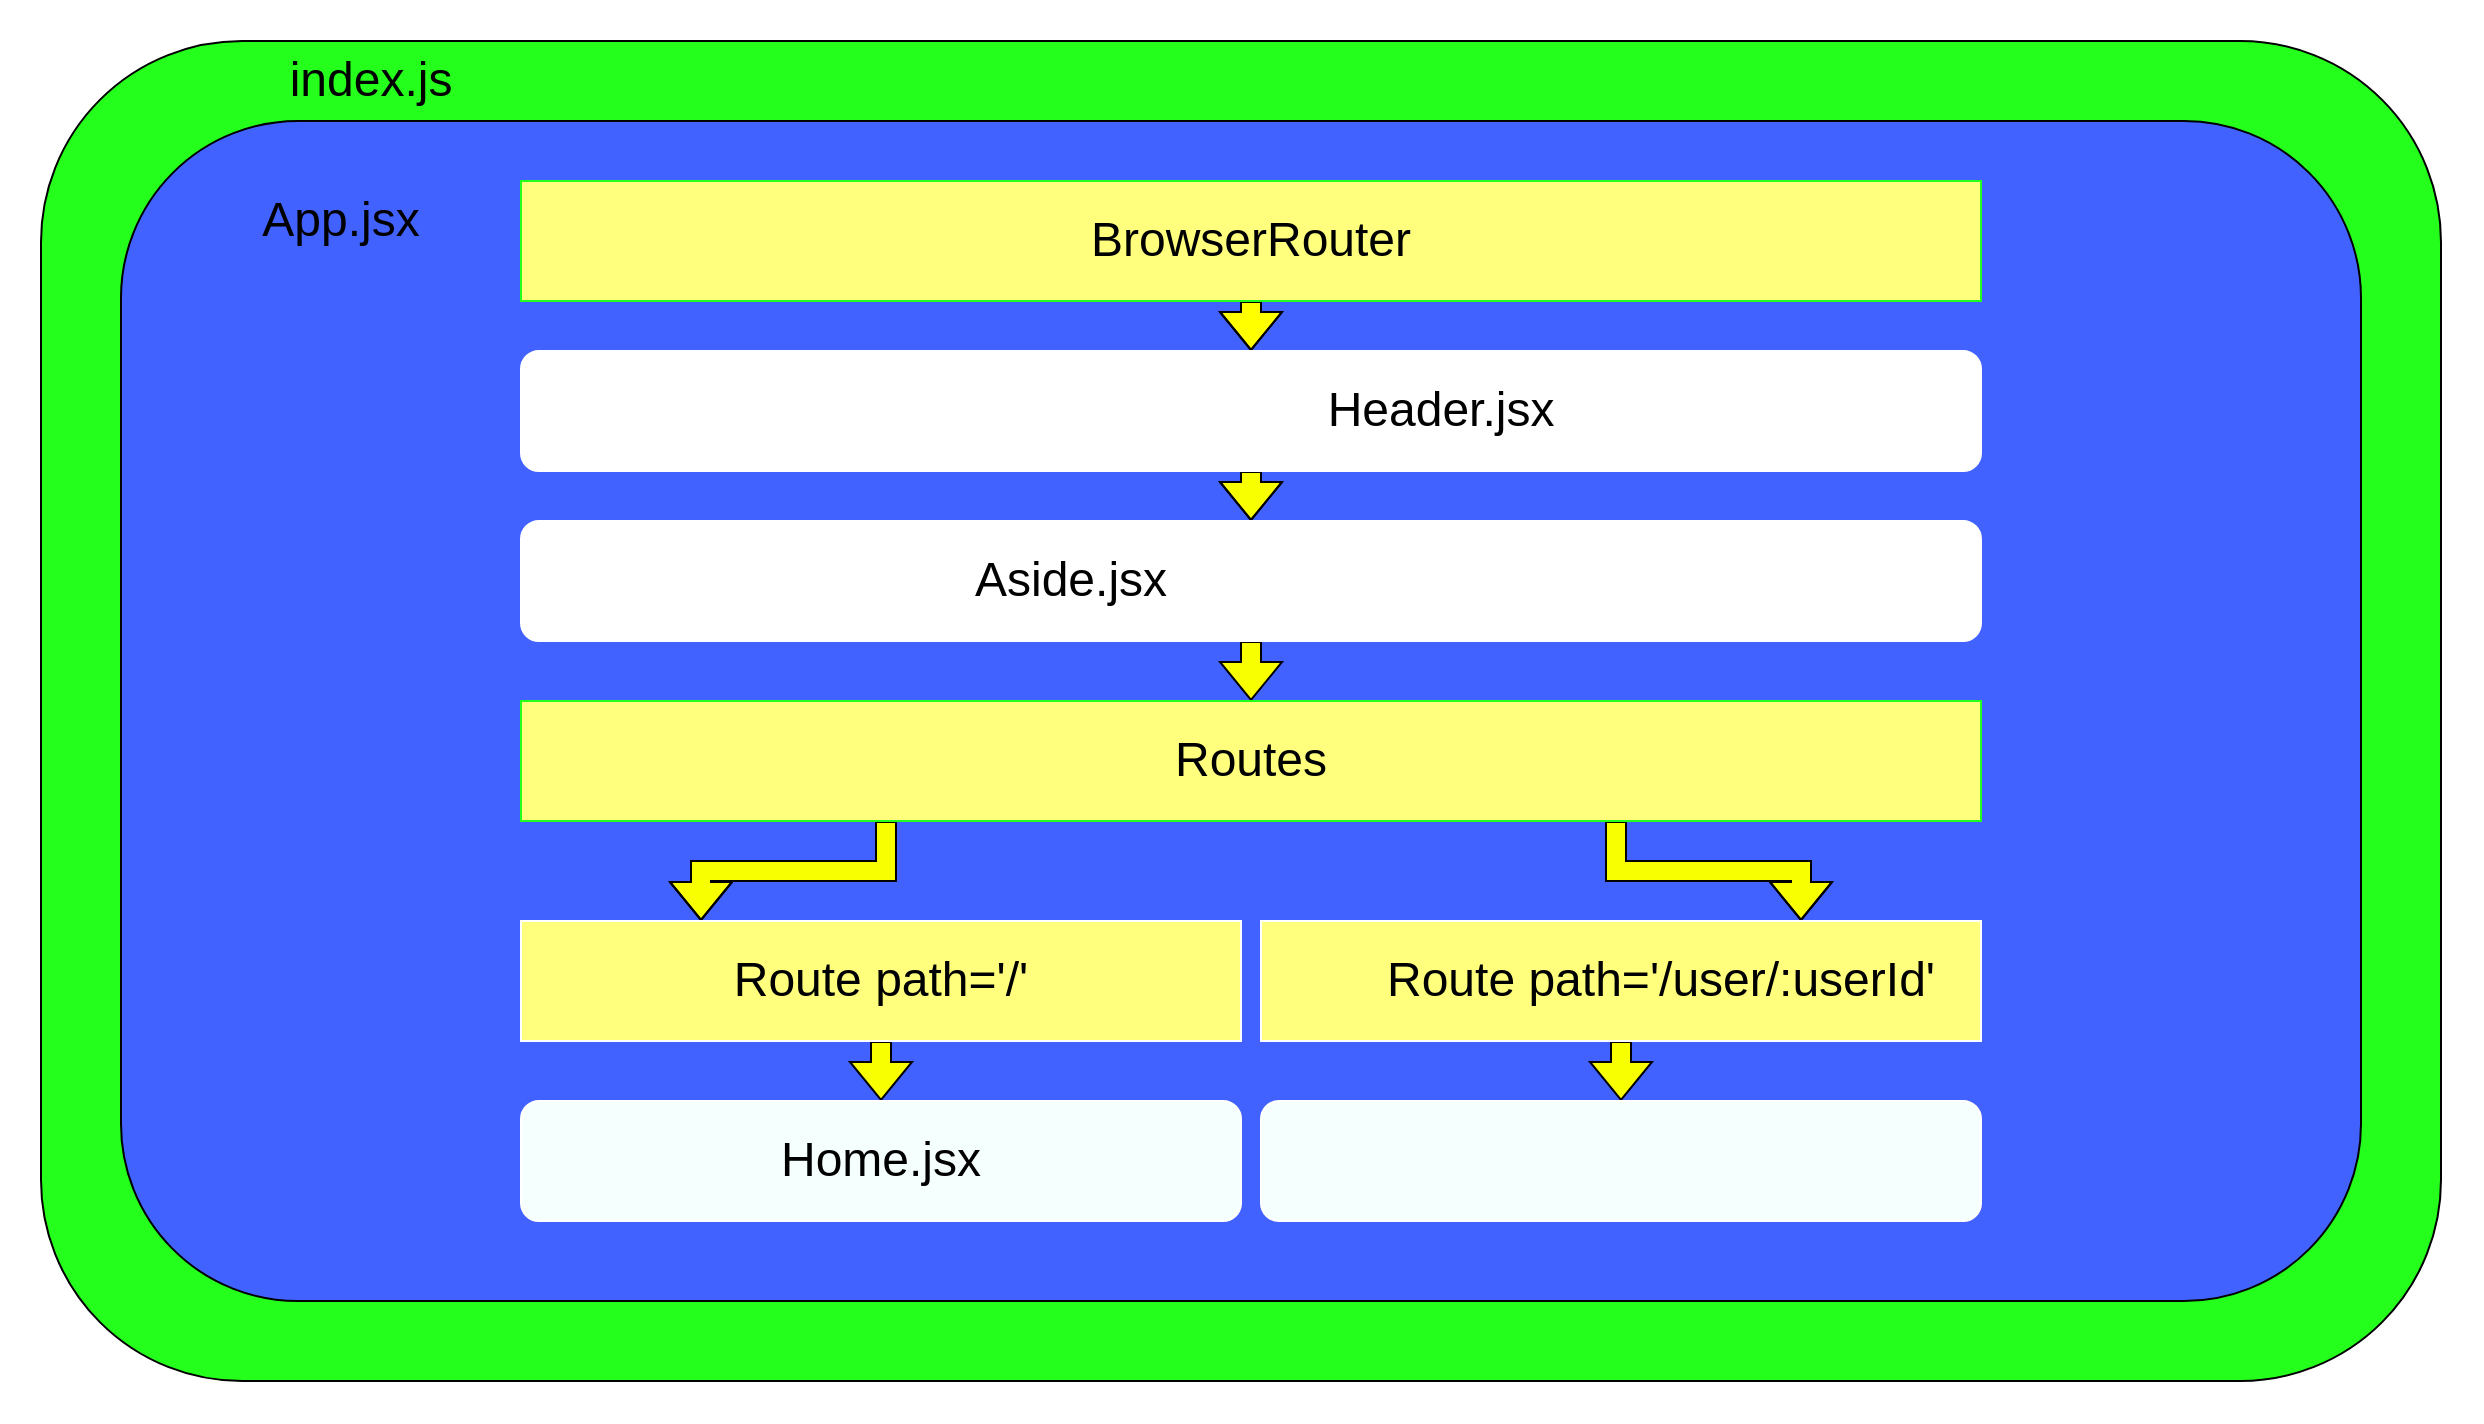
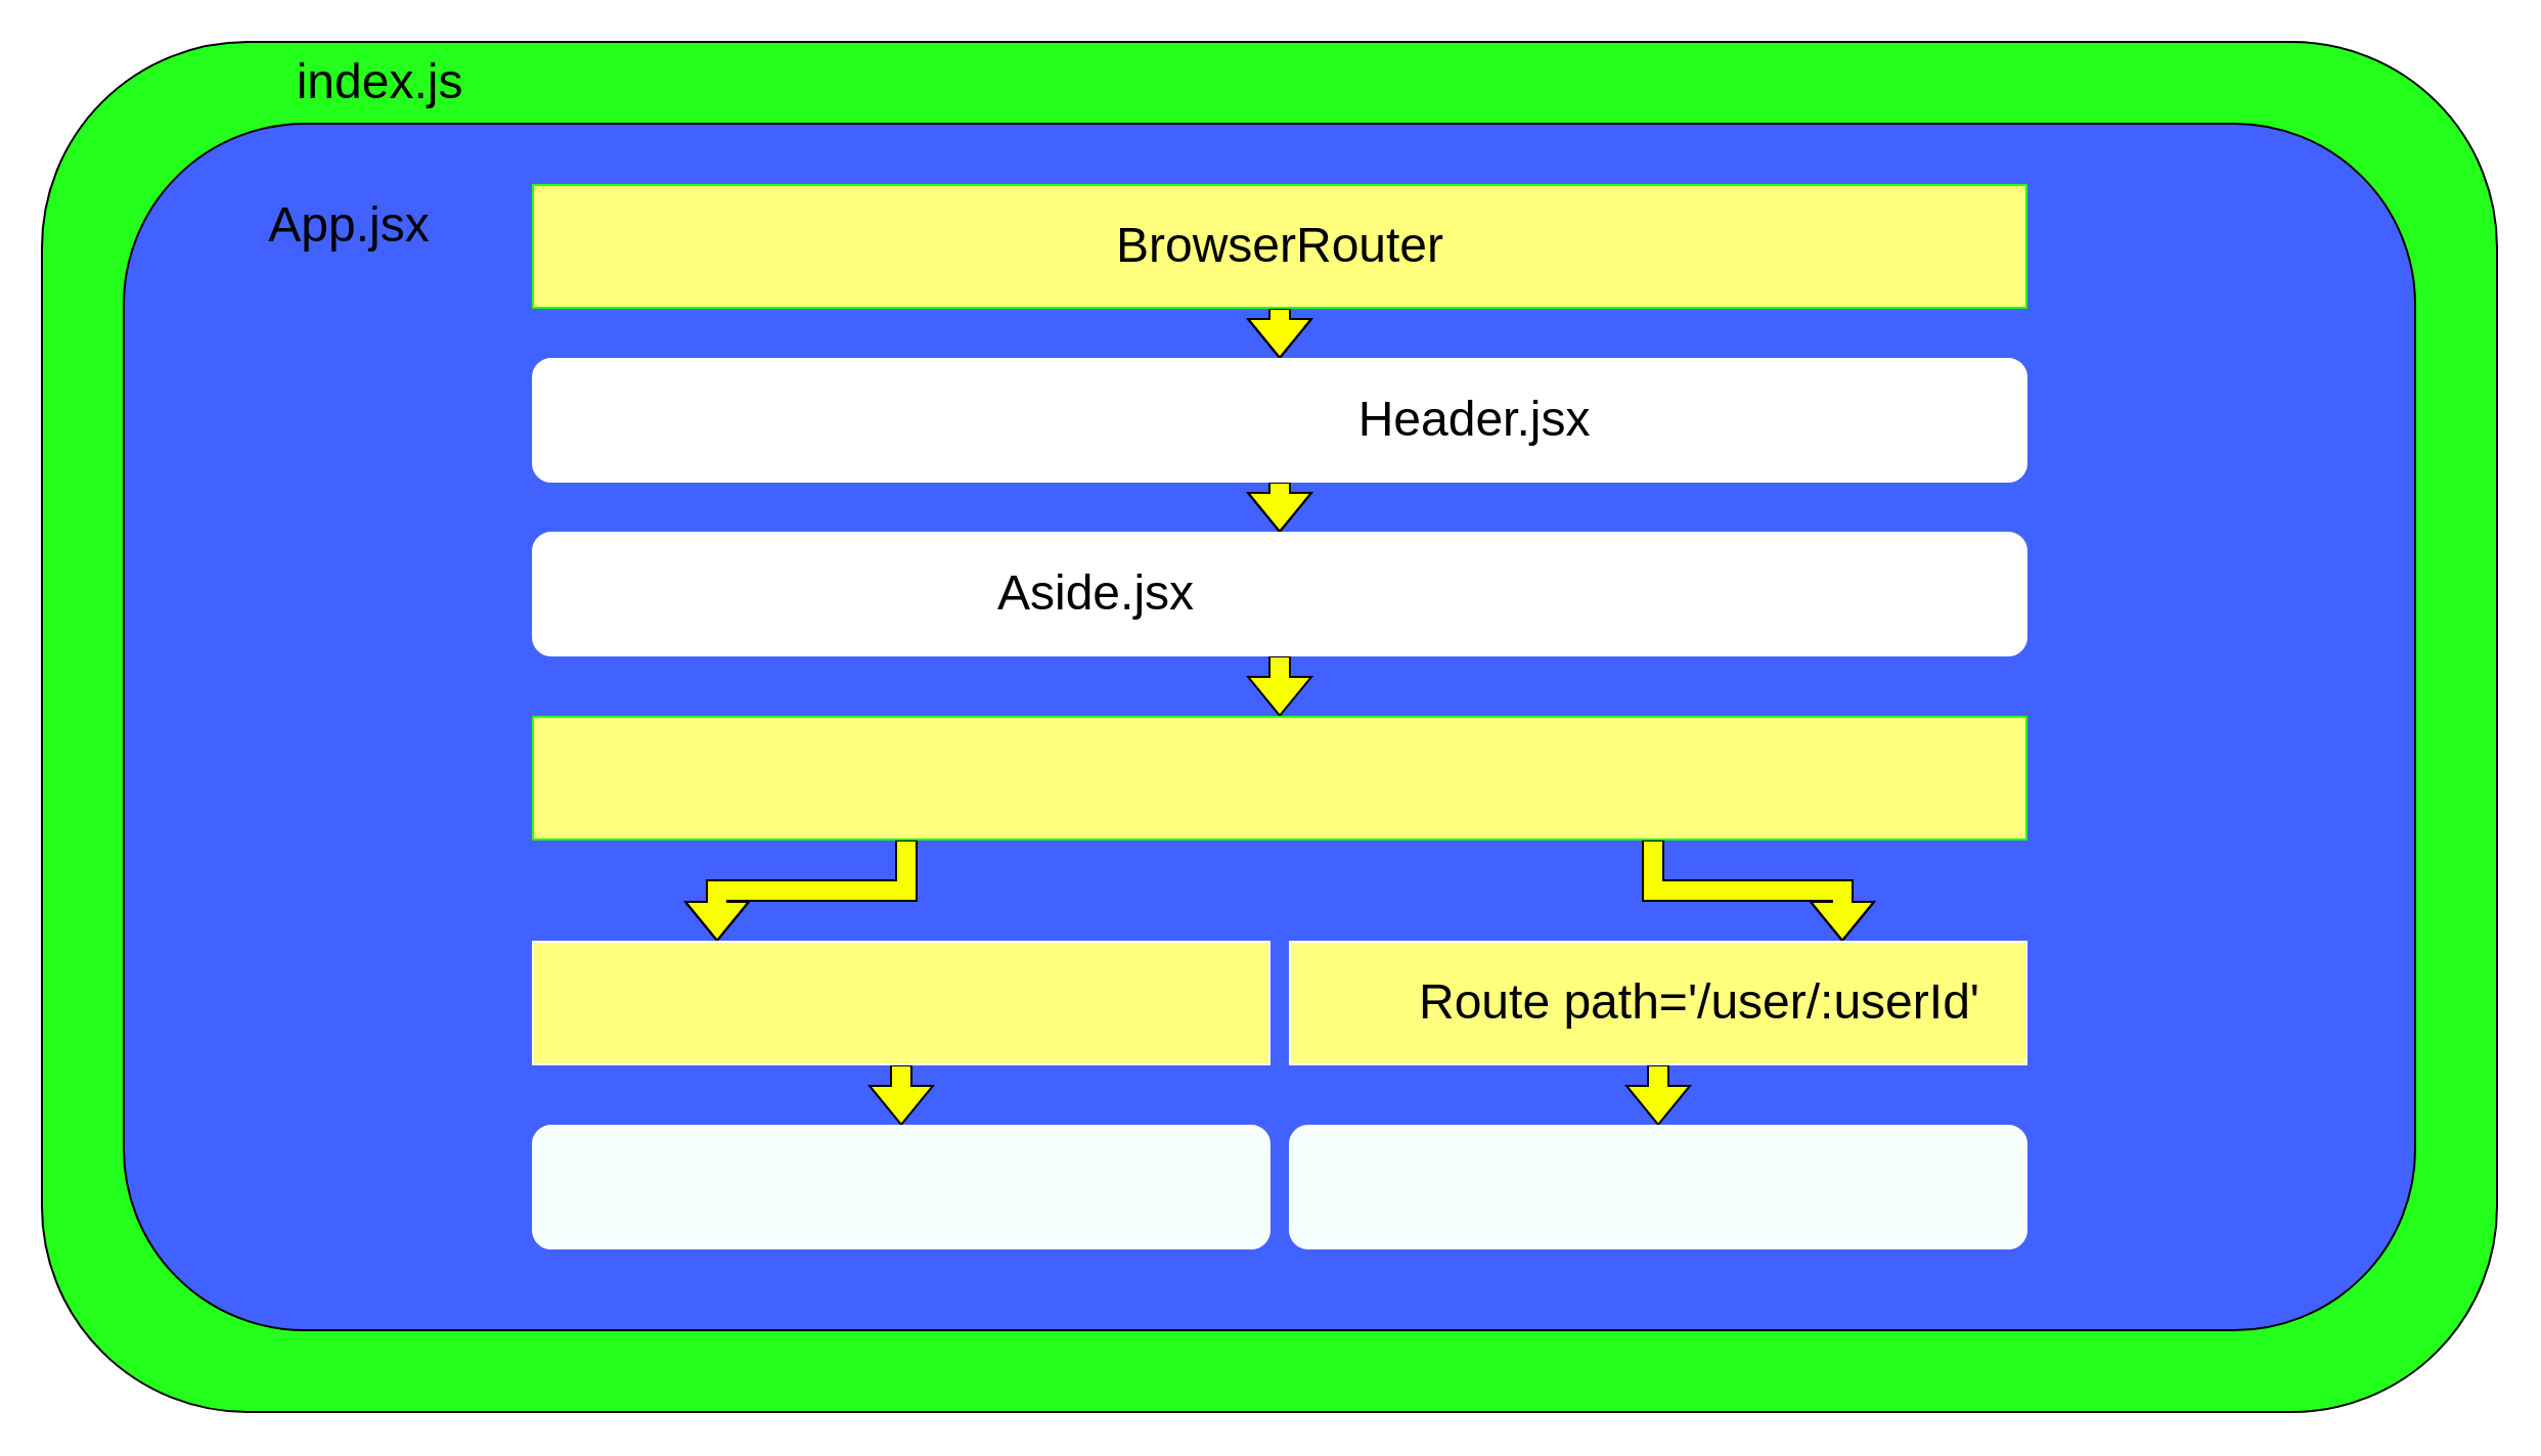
- <mxCell id="18" value="Routes" style="text;html=1;align=center;verticalAlign=middle;resizable=0;points=[];autosize=1;strokeColor=none;fillColor=none;fontSize=24;fontFamily=Helvetica;fontColor=default;" vertex="1" parent="1"><mxGeometry x="580" y="365" width="90" height="30" as="geometry" /></mxCell>
- <mxCell id="23" value="Route path='/'" style="text;html=1;align=center;verticalAlign=middle;resizable=0;points=[];autosize=1;strokeColor=none;fillColor=none;fontSize=24;fontFamily=Helvetica;fontColor=default;" vertex="1" parent="1"><mxGeometry x="360" y="475" width="160" height="30" as="geometry" /></mxCell>
- <mxCell id="27" value="Home.jsx" style="text;html=1;align=center;verticalAlign=middle;resizable=0;points=[];autosize=1;strokeColor=none;fillColor=none;fontSize=24;fontFamily=Helvetica;fontColor=default;" vertex="1" parent="1"><mxGeometry x="380" y="565" width="120" height="30" as="geometry" /></mxCell>
